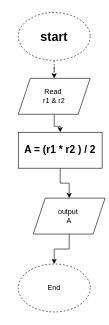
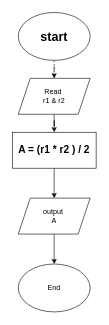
- <mxCell id="3" value="&lt;h2 style=&quot;font-size: 21px;&quot;&gt;start&lt;/h2&gt;" style="ellipse;whiteSpace=wrap;html=1;dashed=1;" vertex="1" parent="1"><mxGeometry x="30" y="20" width="120" height="80" as="geometry" /></mxCell>
+ <mxCell id="3" value="&lt;h2 style=&quot;font-size: 21px;&quot;&gt;start&lt;/h2&gt;" style="ellipse;whiteSpace=wrap;html=1;" vertex="1" parent="1"><mxGeometry x="30" y="20" width="120" height="80" as="geometry" /></mxCell>
- <mxCell id="5" value="&lt;h3 style=&quot;font-size: 17px;&quot;&gt;A = (r1 * r2 ) / 2&lt;/h3&gt;" style="rounded=0;whiteSpace=wrap;html=1;" vertex="1" parent="1"><mxGeometry x="30" y="220" width="140" height="60" as="geometry" /></mxCell>
+ <mxCell id="5" value="&lt;h3 style=&quot;font-size: 17px;&quot;&gt;A = (r1 * r2 ) / 2&lt;/h3&gt;" style="rounded=0;whiteSpace=wrap;html=1;" vertex="1" parent="1"><mxGeometry x="20" y="220" width="140" height="60" as="geometry" /></mxCell>
- <mxCell id="9" value="output&amp;nbsp;&lt;br&gt;A" style="shape=parallelogram;perimeter=parallelogramPerimeter;whiteSpace=wrap;html=1;fixedSize=1;rounded=0;" vertex="1" parent="1"><mxGeometry x="55" y="330" width="120" height="60" as="geometry" /></mxCell>
+ <mxCell id="9" value="output&amp;nbsp;&lt;br&gt;A" style="shape=parallelogram;perimeter=parallelogramPerimeter;whiteSpace=wrap;html=1;fixedSize=1;rounded=0;" vertex="1" parent="1"><mxGeometry x="30" y="330" width="120" height="60" as="geometry" /></mxCell>
- <mxCell id="10" value="End" style="ellipse;whiteSpace=wrap;html=1;dashed=1;" vertex="1" parent="1"><mxGeometry x="30" y="440" width="120" height="80" as="geometry" /></mxCell>
+ <mxCell id="10" value="End" style="ellipse;whiteSpace=wrap;html=1;" vertex="1" parent="1"><mxGeometry x="30" y="440" width="120" height="80" as="geometry" /></mxCell>
